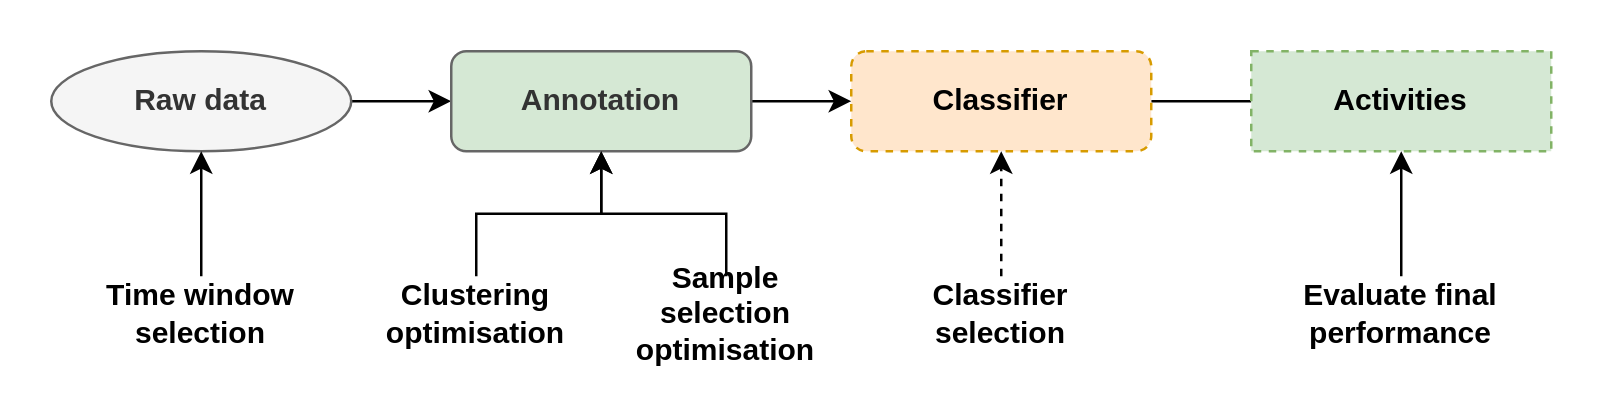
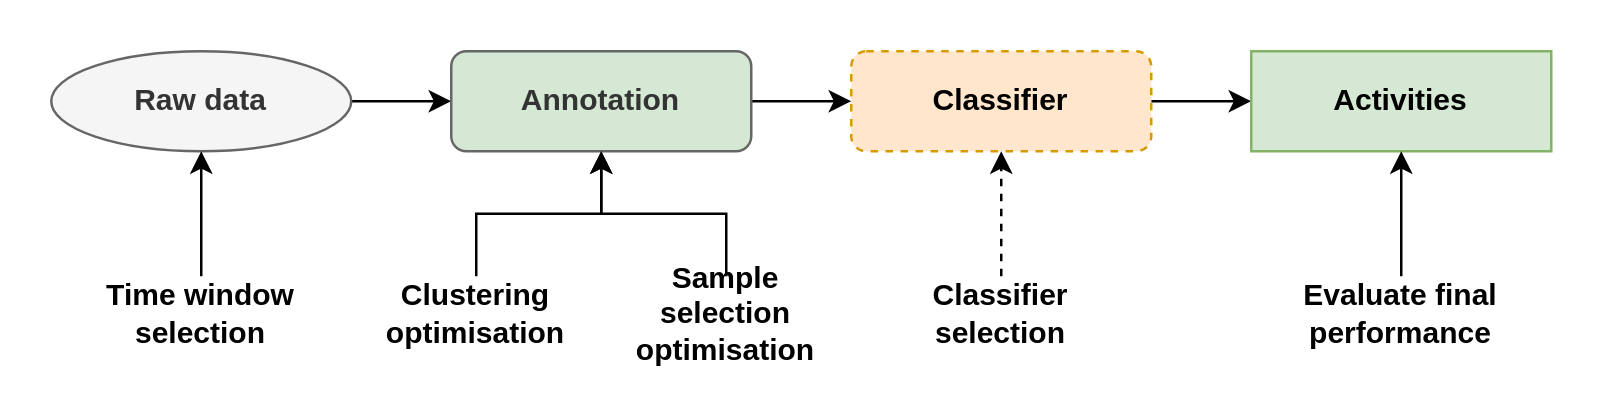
- <mxCell id="6" value="" style="edgeStyle=orthogonalEdgeStyle;rounded=0;orthogonalLoop=1;jettySize=auto;html=1;fontStyle=1;endArrow=none;" parent="1" source="7" target="8" edge="1"><mxGeometry relative="1" as="geometry" /></mxCell>
+ <mxCell id="6" value="" style="edgeStyle=orthogonalEdgeStyle;rounded=0;orthogonalLoop=1;jettySize=auto;html=1;fontStyle=1" parent="1" source="7" target="8" edge="1"><mxGeometry relative="1" as="geometry" /></mxCell>
- <mxCell id="8" value="Activities" style="rounded=0;whiteSpace=wrap;html=1;fillColor=#d5e8d4;strokeColor=#82b366;fontStyle=1;dashed=1;" parent="1" vertex="1"><mxGeometry x="500" y="20" width="120" height="40" as="geometry" /></mxCell>
+ <mxCell id="8" value="Activities" style="rounded=0;whiteSpace=wrap;html=1;fillColor=#d5e8d4;strokeColor=#82b366;fontStyle=1" parent="1" vertex="1"><mxGeometry x="500" y="20" width="120" height="40" as="geometry" /></mxCell>
